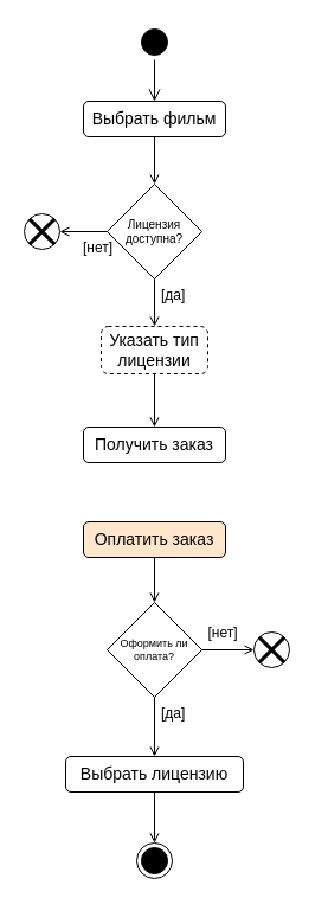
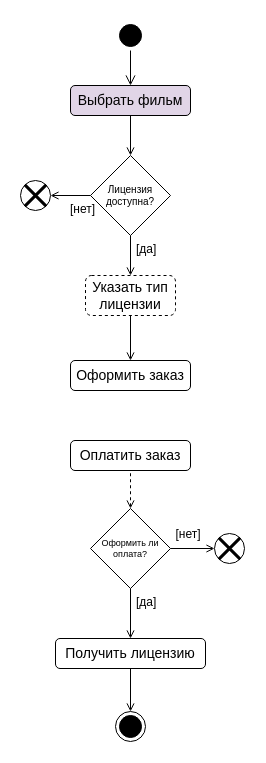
- <mxCell id="2" value="Выбрать фильм" style="rounded=1;whiteSpace=wrap;html=1;fontSize=14;" vertex="1" parent="1"><mxGeometry x="70" y="85" width="120" height="30" as="geometry" /></mxCell>
+ <mxCell id="2" value="Выбрать фильм" style="rounded=1;whiteSpace=wrap;html=1;fontSize=14;fillColor=#e1d5e7;" vertex="1" parent="1"><mxGeometry x="70" y="85" width="120" height="30" as="geometry" /></mxCell>
- <mxCell id="4" value="Получить заказ" style="rounded=1;whiteSpace=wrap;html=1;fontSize=14;" vertex="1" parent="1"><mxGeometry x="70" y="360" width="120" height="30" as="geometry" /></mxCell>
+ <mxCell id="4" value="Оформить заказ" style="rounded=1;whiteSpace=wrap;html=1;fontSize=14;" vertex="1" parent="1"><mxGeometry x="70" y="360" width="120" height="30" as="geometry" /></mxCell>
- <mxCell id="5" value="Оплатить заказ" style="rounded=1;whiteSpace=wrap;html=1;fontSize=14;fillColor=#ffe6cc;" vertex="1" parent="1"><mxGeometry x="70" y="440" width="120" height="30" as="geometry" /></mxCell>
+ <mxCell id="5" value="Оплатить заказ" style="rounded=1;whiteSpace=wrap;html=1;fontSize=14;" vertex="1" parent="1"><mxGeometry x="70" y="440" width="120" height="30" as="geometry" /></mxCell>
- <mxCell id="18" value="" style="endArrow=none;html=1;rounded=0;entryX=0.5;entryY=1;entryDx=0;entryDy=0;startArrow=open;startFill=0;exitX=0.5;exitY=0;exitDx=0;exitDy=0;" edge="1" parent="1" source="21" target="5"><mxGeometry width="50" height="50" relative="1" as="geometry"><mxPoint x="189" y="498" as="sourcePoint" /><mxPoint x="170" y="155" as="targetPoint" /></mxGeometry></mxCell>
+ <mxCell id="18" value="" style="endArrow=none;html=1;rounded=0;entryX=0.5;entryY=1;entryDx=0;entryDy=0;startArrow=open;startFill=0;exitX=0.5;exitY=0;exitDx=0;exitDy=0;dashed=1;" edge="1" parent="1" source="21" target="5"><mxGeometry width="50" height="50" relative="1" as="geometry"><mxPoint x="189" y="498" as="sourcePoint" /><mxPoint x="170" y="155" as="targetPoint" /></mxGeometry></mxCell>
- <mxCell id="6" value="Выбрать лицензию" style="rounded=1;whiteSpace=wrap;html=1;fontSize=14;" vertex="1" parent="1"><mxGeometry x="55" y="638" width="150" height="30" as="geometry" /></mxCell>
+ <mxCell id="6" value="Получить лицензию" style="rounded=1;whiteSpace=wrap;html=1;fontSize=14;" vertex="1" parent="1"><mxGeometry x="55" y="638" width="150" height="30" as="geometry" /></mxCell>
